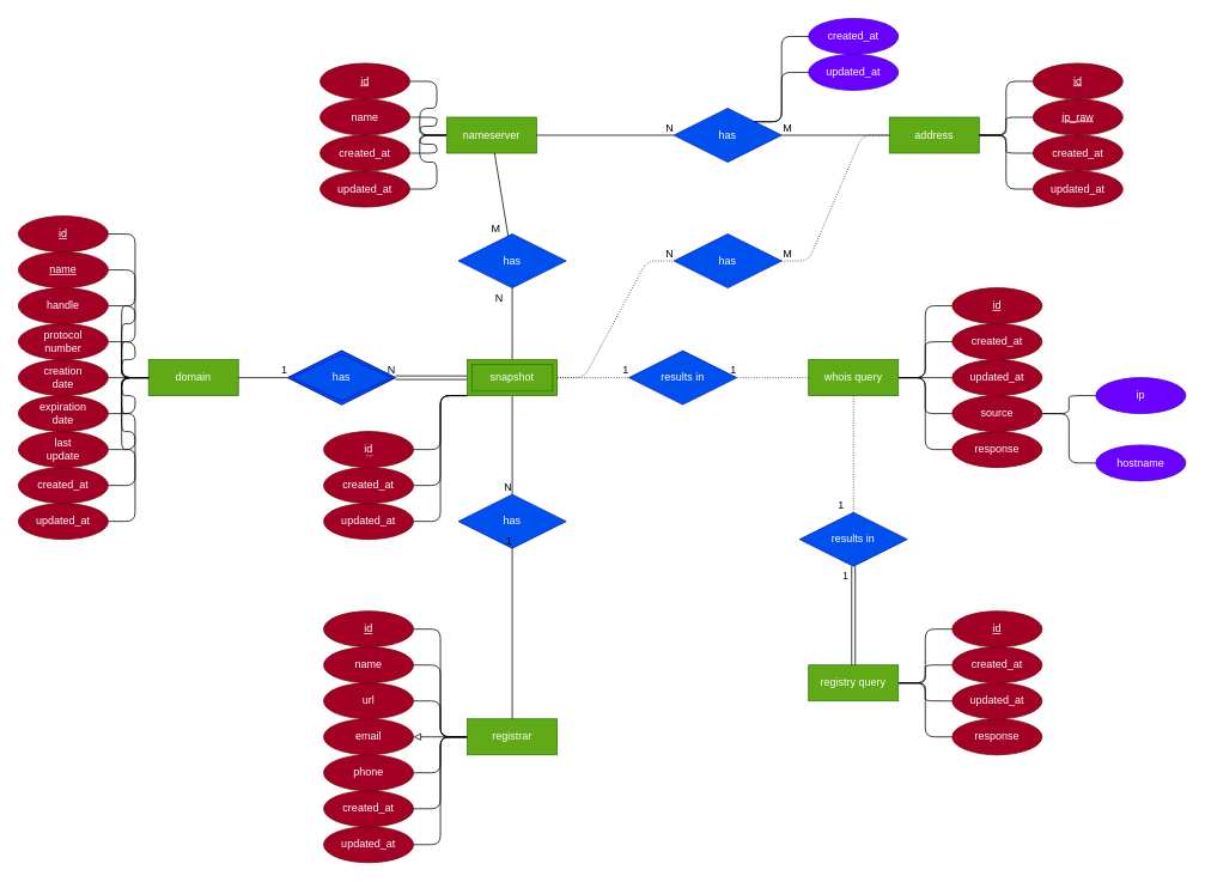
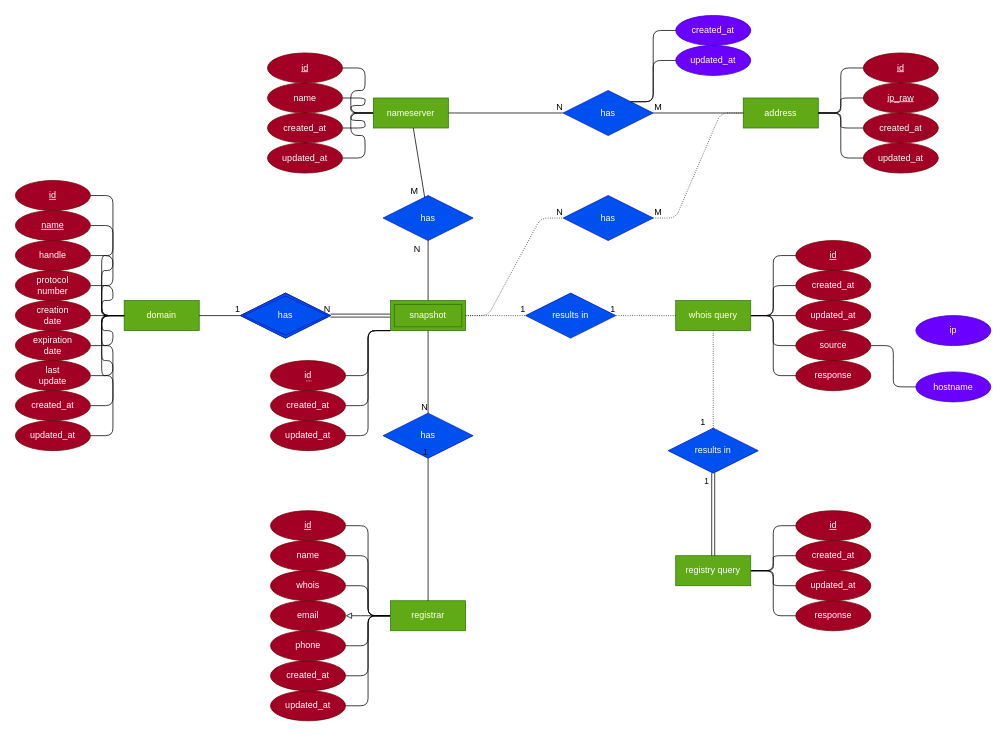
- <mxCell id="77" style="edgeStyle=entityRelationEdgeStyle;rounded=1;orthogonalLoop=1;jettySize=auto;html=1;endArrow=none;endFill=0;" parent="1" source="79" target="88" edge="1"><mxGeometry relative="1" as="geometry" /></mxCell>
- <mxCell id="37" value="url" style="ellipse;whiteSpace=wrap;html=1;align=center;fillColor=#a20025;strokeColor=#6F0000;fontColor=#ffffff;" parent="1" vertex="1"><mxGeometry x="360" y="760" width="100" height="40" as="geometry" /></mxCell>
+ <mxCell id="37" value="whois" style="ellipse;whiteSpace=wrap;html=1;align=center;fillColor=#a20025;strokeColor=#6F0000;fontColor=#ffffff;" parent="1" vertex="1"><mxGeometry x="360" y="760" width="100" height="40" as="geometry" /></mxCell>
